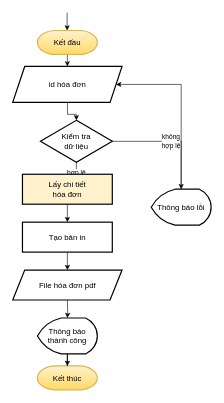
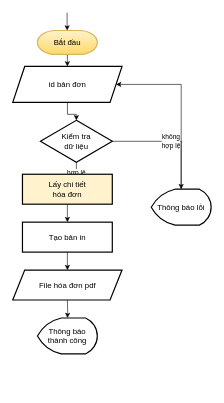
- <mxCell id="3" value="Kết đầu" style="strokeWidth=2;html=1;shape=mxgraph.flowchart.terminator;whiteSpace=wrap;labelBorderColor=none;fontSize=13;fontStyle=0;fillColor=#fff2cc;strokeColor=#d6b656;gradientColor=#ffd966;" vertex="1" parent="1"><mxGeometry x="62" y="50" width="100" height="40" as="geometry" /></mxCell>
+ <mxCell id="3" value="Bắt đầu" style="strokeWidth=2;html=1;shape=mxgraph.flowchart.terminator;whiteSpace=wrap;labelBorderColor=none;fontSize=13;fontStyle=0;fillColor=#fff2cc;strokeColor=#d6b656;gradientColor=#ffd966;" vertex="1" parent="1"><mxGeometry x="62" y="50" width="100" height="40" as="geometry" /></mxCell>
- <mxCell id="5" value="id hóa đơn" style="shape=parallelogram;perimeter=parallelogramPerimeter;whiteSpace=wrap;html=1;fixedSize=1;strokeWidth=2;labelBorderColor=none;fontSize=13;fontStyle=0" vertex="1" parent="1"><mxGeometry x="20.75" y="110" width="182.5" height="60" as="geometry" /></mxCell>
+ <mxCell id="5" value="id bản đơn" style="shape=parallelogram;perimeter=parallelogramPerimeter;whiteSpace=wrap;html=1;fixedSize=1;strokeWidth=2;labelBorderColor=none;fontSize=13;fontStyle=0" vertex="1" parent="1"><mxGeometry x="20.75" y="110" width="182.5" height="60" as="geometry" /></mxCell>
- <mxCell id="13" style="edgeStyle=orthogonalEdgeStyle;rounded=0;orthogonalLoop=1;jettySize=auto;html=1;" edge="1" parent="1" source="14" target="11"><mxGeometry relative="1" as="geometry" /></mxCell>
- <mxCell id="11" value="Kết thúc" style="strokeWidth=2;html=1;shape=mxgraph.flowchart.terminator;whiteSpace=wrap;labelBorderColor=none;fontSize=13;fontStyle=0;fillColor=#fff2cc;strokeColor=#d6b656;gradientColor=#ffd966;" vertex="1" parent="1"><mxGeometry x="62" y="610" width="100" height="40" as="geometry" /></mxCell>
